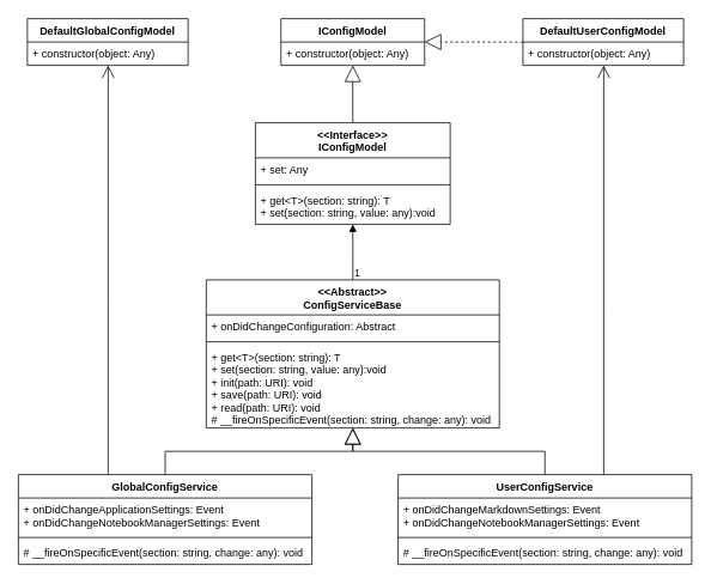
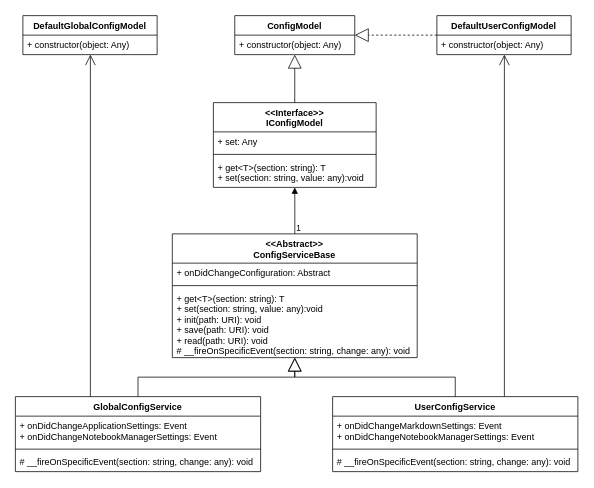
- <mxCell id="23" value="IConfigModel" style="swimlane;fontStyle=1;align=center;verticalAlign=top;childLayout=stackLayout;horizontal=1;startSize=26;horizontalStack=0;resizeParent=1;resizeParentMax=0;resizeLast=0;collapsible=1;marginBottom=0;" vertex="1" parent="1"><mxGeometry x="312.5" y="20" width="160" height="52" as="geometry" /></mxCell>
+ <mxCell id="23" value="ConfigModel" style="swimlane;fontStyle=1;align=center;verticalAlign=top;childLayout=stackLayout;horizontal=1;startSize=26;horizontalStack=0;resizeParent=1;resizeParentMax=0;resizeLast=0;collapsible=1;marginBottom=0;" vertex="1" parent="1"><mxGeometry x="312.5" y="20" width="160" height="52" as="geometry" /></mxCell>
